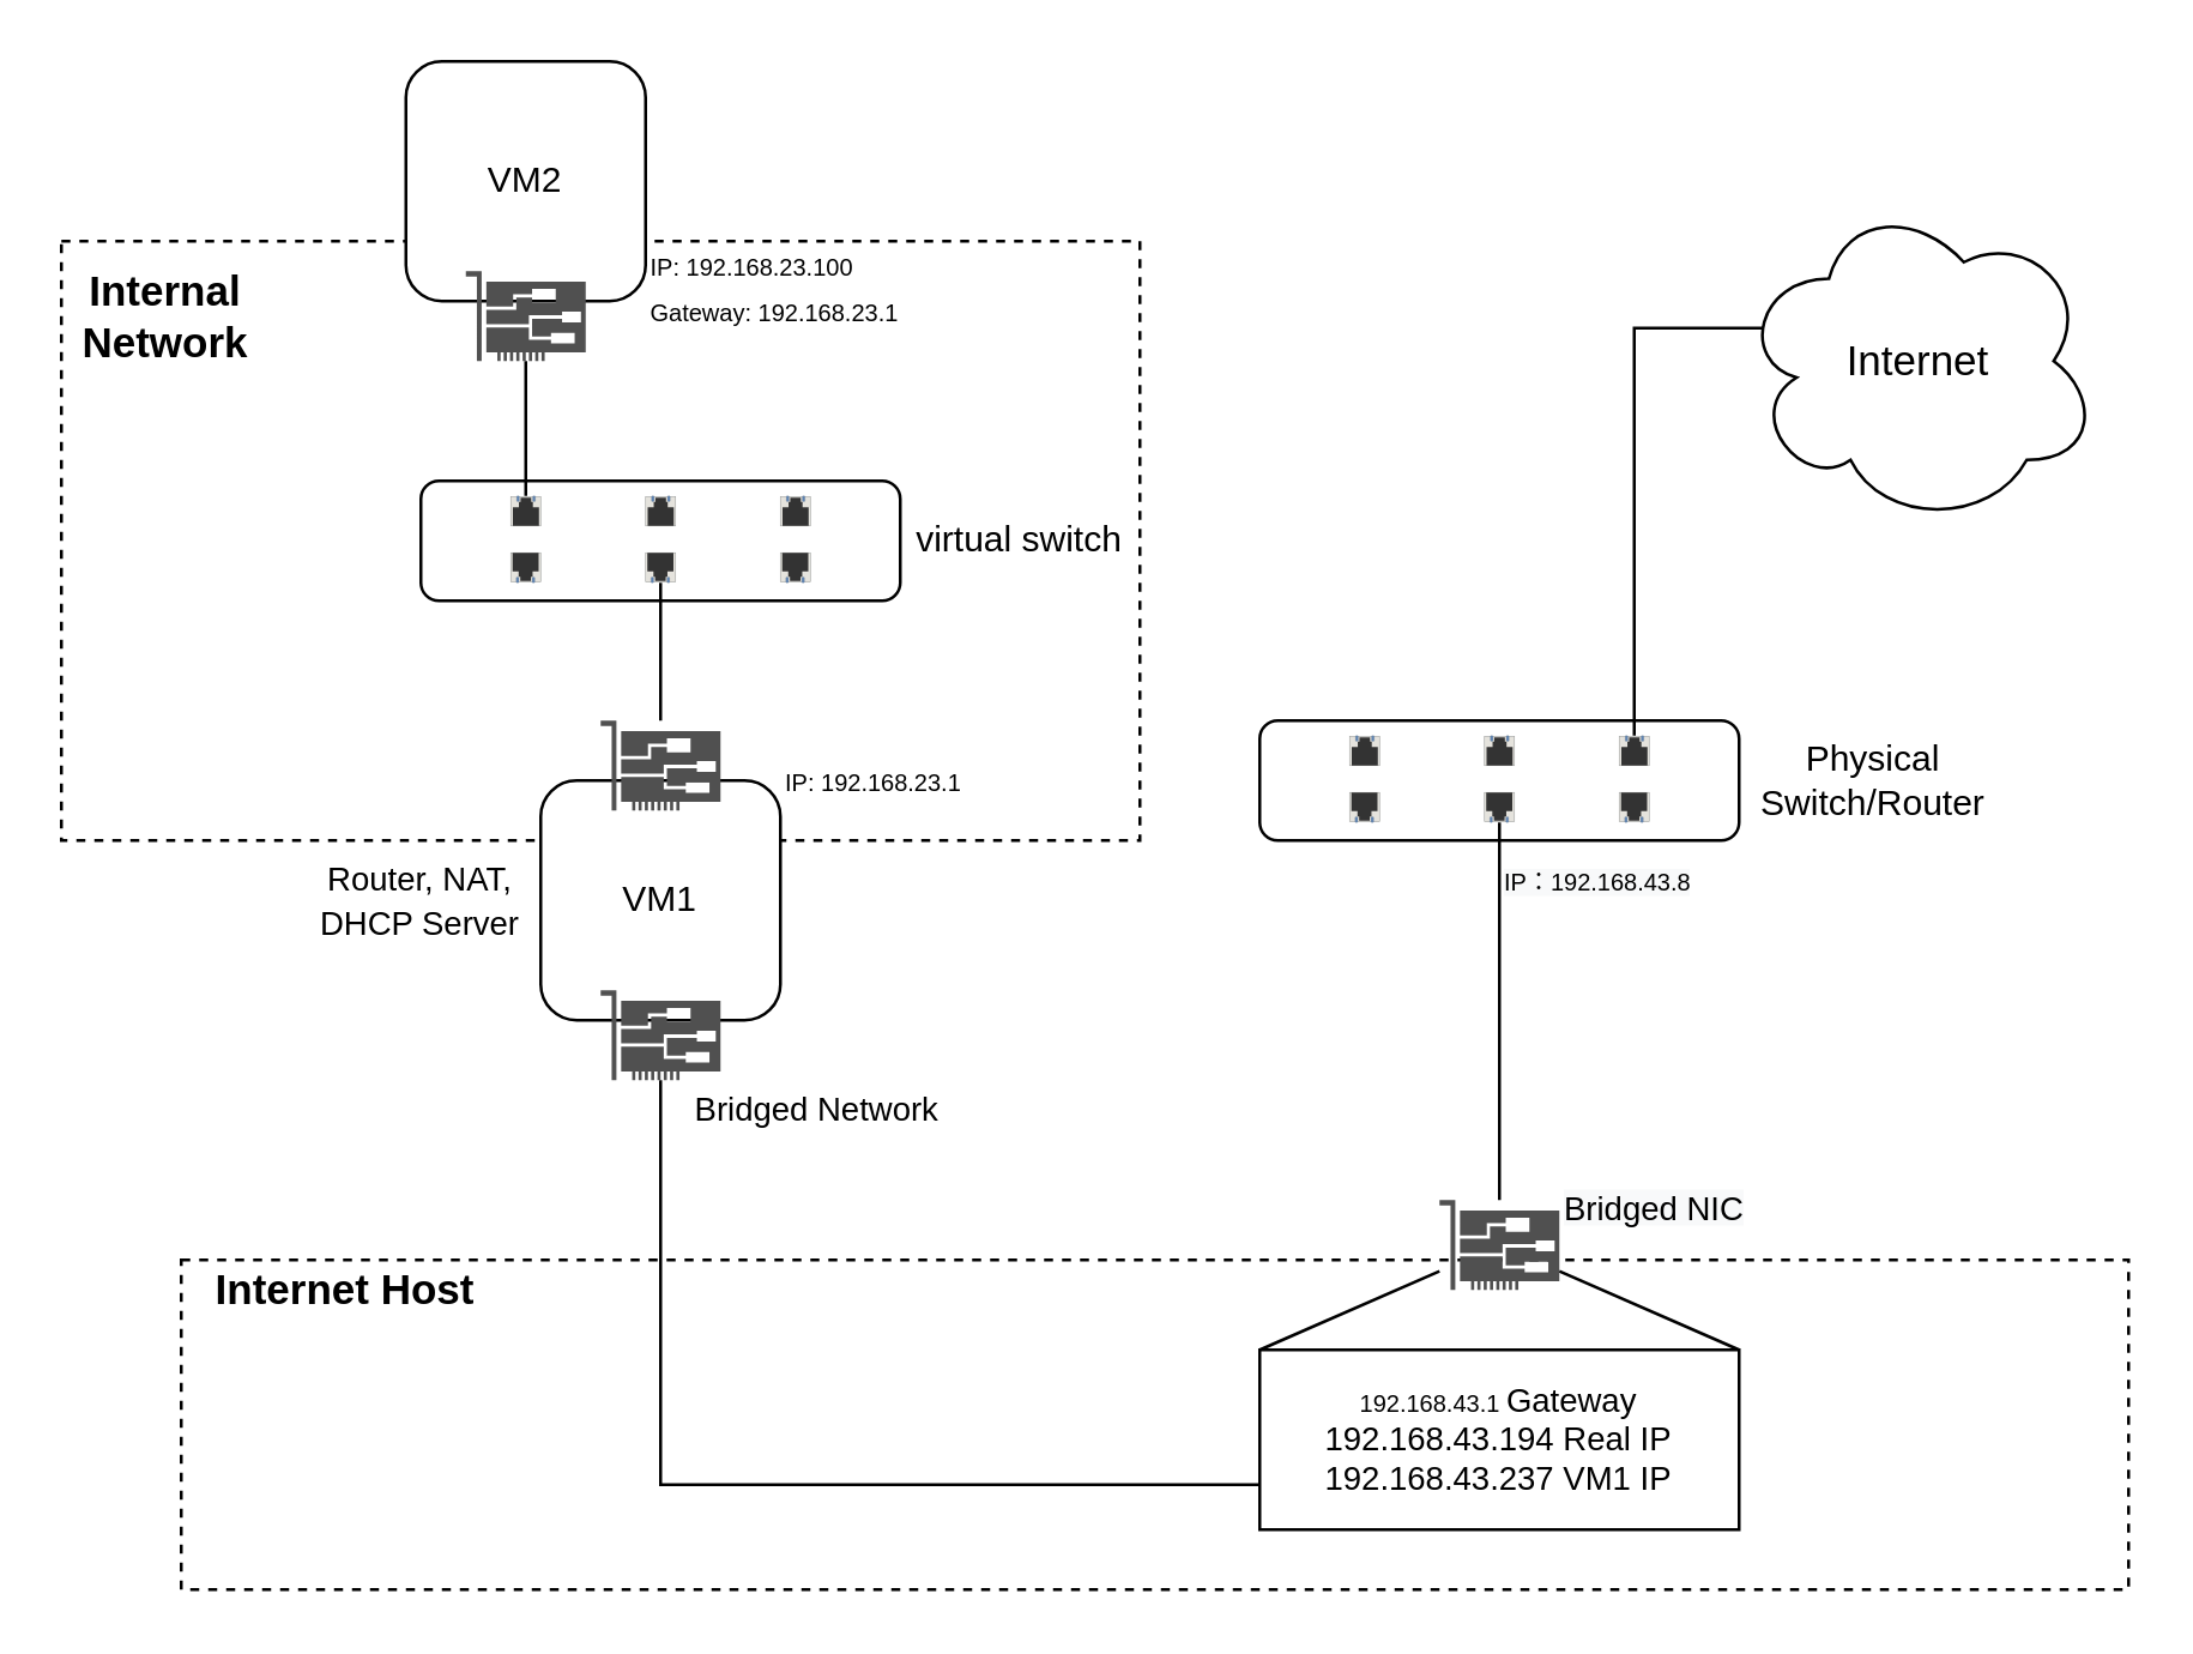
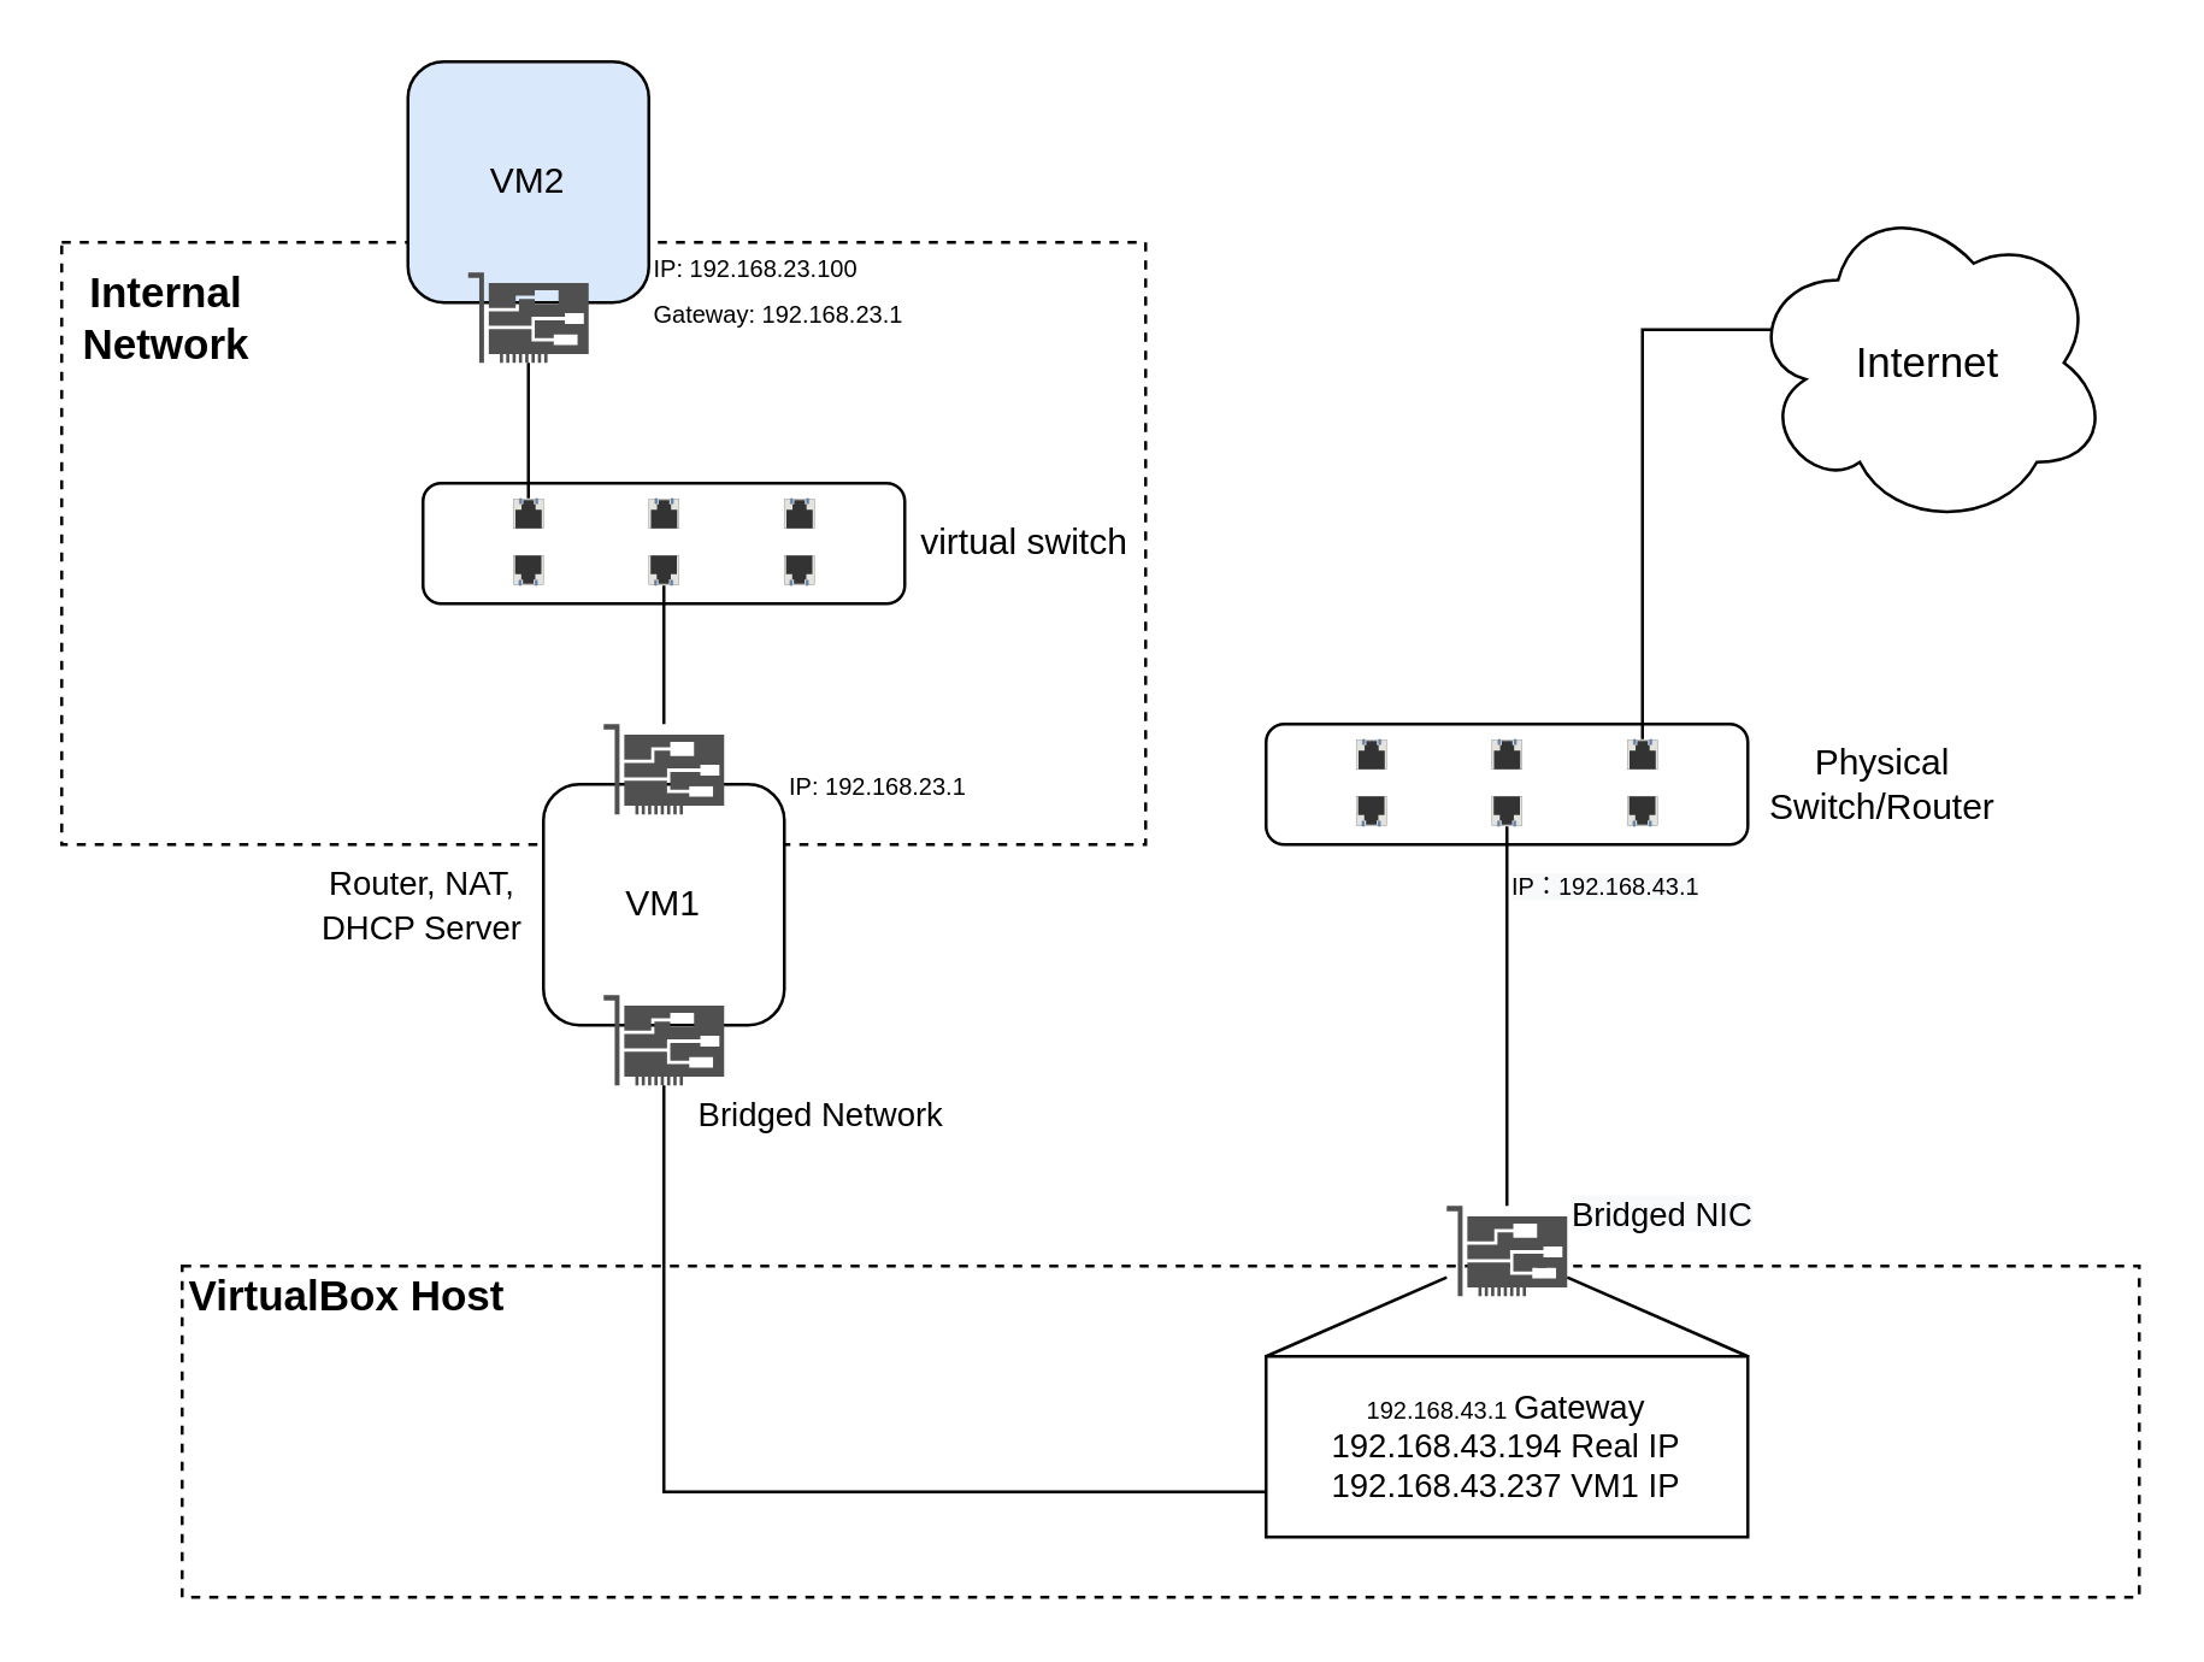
- <mxCell id="25" value="VM2" style="rounded=1;whiteSpace=wrap;html=1;" parent="1" vertex="1"><mxGeometry x="135" y="20" width="80" height="80" as="geometry" /></mxCell>
+ <mxCell id="25" value="VM2" style="rounded=1;whiteSpace=wrap;html=1;fillColor=#dae8fc;" parent="1" vertex="1"><mxGeometry x="135" y="20" width="80" height="80" as="geometry" /></mxCell>
- <mxCell id="41" value="&lt;span style=&quot;color: rgb(0 , 0 , 0) ; font-family: &amp;#34;helvetica&amp;#34; ; font-size: 8px ; font-style: normal ; font-weight: 400 ; letter-spacing: normal ; text-align: left ; text-indent: 0px ; text-transform: none ; word-spacing: 0px ; background-color: rgb(248 , 249 , 250) ; display: inline ; float: none&quot;&gt;IP：192.168.43.8&lt;/span&gt;" style="text;whiteSpace=wrap;html=1;fontSize=11;fontFamily=Helvetica;fontColor=default;" parent="1" vertex="1"><mxGeometry x="500" y="280" width="100" height="30" as="geometry" /></mxCell>
+ <mxCell id="41" value="&lt;span style=&quot;color: rgb(0 , 0 , 0) ; font-family: &amp;#34;helvetica&amp;#34; ; font-size: 8px ; font-style: normal ; font-weight: 400 ; letter-spacing: normal ; text-align: left ; text-indent: 0px ; text-transform: none ; word-spacing: 0px ; background-color: rgb(248 , 249 , 250) ; display: inline ; float: none&quot;&gt;IP：192.168.43.1&lt;/span&gt;" style="text;whiteSpace=wrap;html=1;fontSize=11;fontFamily=Helvetica;fontColor=default;" parent="1" vertex="1"><mxGeometry x="500" y="280" width="100" height="30" as="geometry" /></mxCell>
- <mxCell id="36" value="&lt;b&gt;&lt;font style=&quot;font-size: 14px&quot;&gt;Internet Host&lt;/font&gt;&lt;/b&gt;" style="text;html=1;strokeColor=none;fillColor=none;align=center;verticalAlign=middle;whiteSpace=wrap;rounded=0;dashed=1;fontSize=11;" parent="1" vertex="1"><mxGeometry x="60" y="420" width="110" height="20" as="geometry" /></mxCell>
+ <mxCell id="36" value="&lt;b&gt;&lt;font style=&quot;font-size: 14px&quot;&gt;VirtualBox Host&lt;/font&gt;&lt;/b&gt;" style="text;html=1;strokeColor=none;fillColor=none;align=center;verticalAlign=middle;whiteSpace=wrap;rounded=0;dashed=1;fontSize=11;" parent="1" vertex="1"><mxGeometry x="60" y="420" width="110" height="20" as="geometry" /></mxCell>
